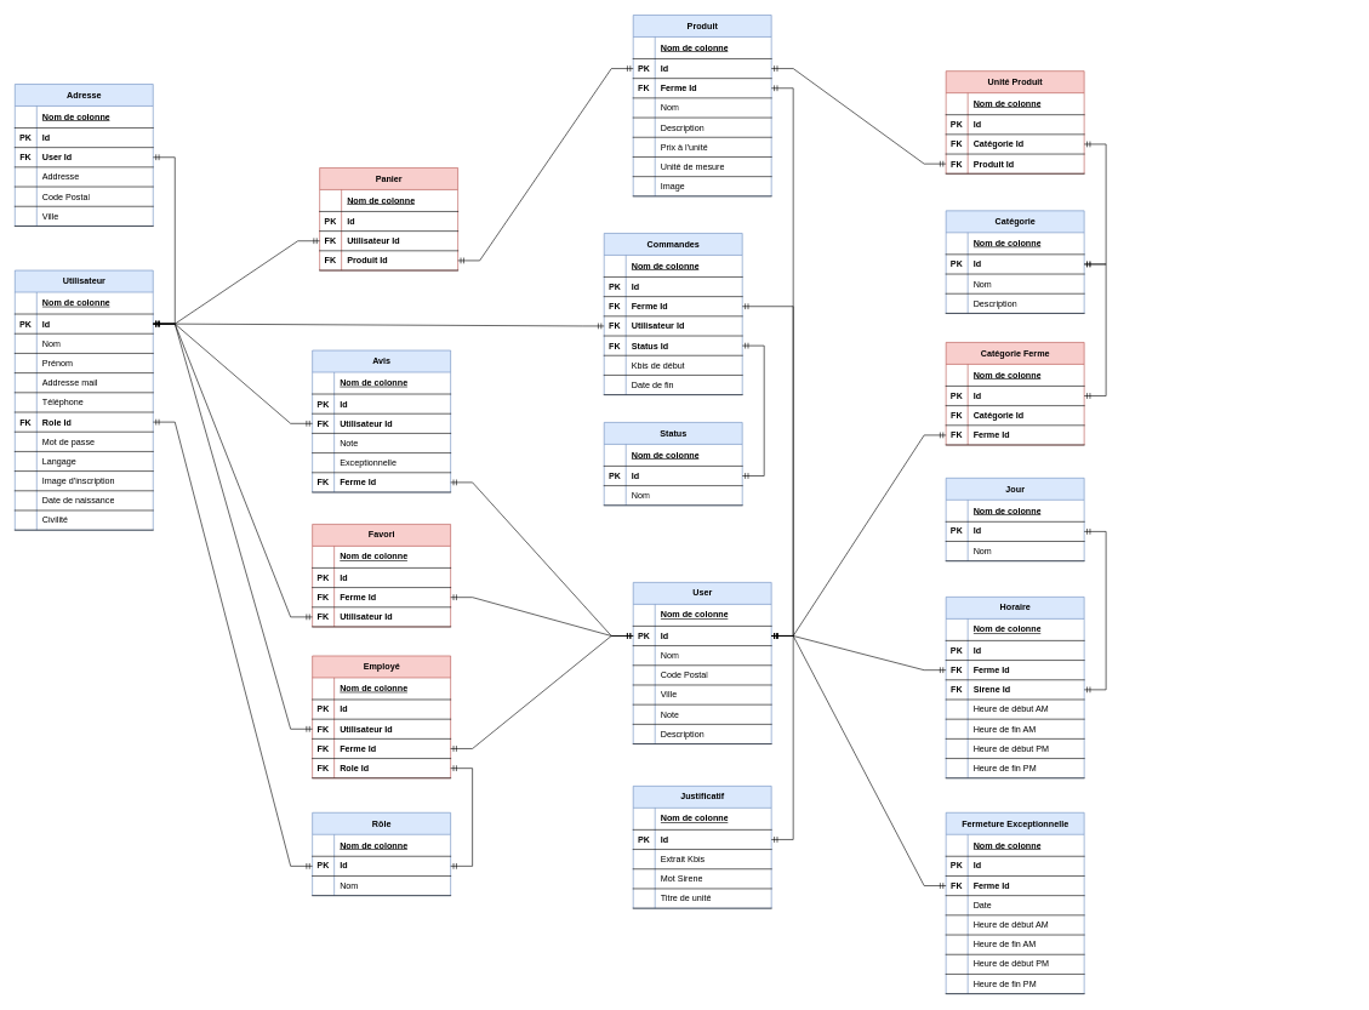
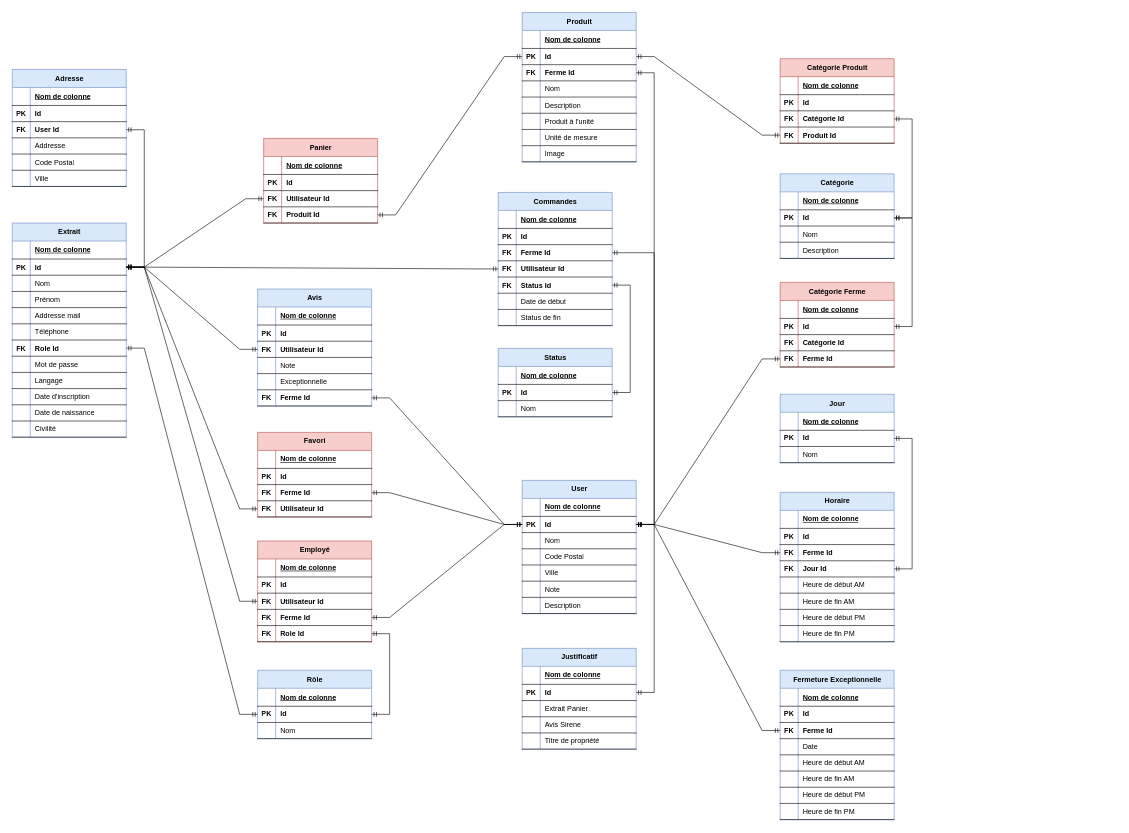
- <mxCell id="281" value="Unité Produit" style="shape=table;startSize=30;container=1;collapsible=1;childLayout=tableLayout;fixedRows=1;rowLines=0;fontStyle=1;align=center;resizeLast=1;html=1;fillColor=#f8cecc;strokeColor=#b85450;" parent="1" vertex="1"><mxGeometry x="1300" y="97" width="190" height="141" as="geometry" /></mxCell>
+ <mxCell id="281" value="Catégorie Produit" style="shape=table;startSize=30;container=1;collapsible=1;childLayout=tableLayout;fixedRows=1;rowLines=0;fontStyle=1;align=center;resizeLast=1;html=1;fillColor=#f8cecc;strokeColor=#b85450;" parent="1" vertex="1"><mxGeometry x="1300" y="97" width="190" height="141" as="geometry" /></mxCell>
- <mxCell id="67" value="Prix à l'unité" style="shape=partialRectangle;connectable=0;fillColor=none;top=0;left=0;bottom=0;right=0;align=left;spacingLeft=6;fontStyle=0;overflow=hidden;whiteSpace=wrap;html=1;" parent="65" vertex="1"><mxGeometry x="30" width="160" height="27" as="geometry"><mxRectangle width="160" height="27" as="alternateBounds" /></mxGeometry></mxCell>
+ <mxCell id="67" value="Produit à l'unité" style="shape=partialRectangle;connectable=0;fillColor=none;top=0;left=0;bottom=0;right=0;align=left;spacingLeft=6;fontStyle=0;overflow=hidden;whiteSpace=wrap;html=1;" parent="65" vertex="1"><mxGeometry x="30" width="160" height="27" as="geometry"><mxRectangle width="160" height="27" as="alternateBounds" /></mxGeometry></mxCell>
- <mxCell id="2" value="Utilisateur" style="shape=table;startSize=30;container=1;collapsible=1;childLayout=tableLayout;fixedRows=1;rowLines=0;fontStyle=1;align=center;resizeLast=1;html=1;fillColor=#dae8fc;strokeColor=#6c8ebf;" parent="1" vertex="1"><mxGeometry x="20" y="371" width="190" height="357" as="geometry" /></mxCell>
+ <mxCell id="2" value="Extrait" style="shape=table;startSize=30;container=1;collapsible=1;childLayout=tableLayout;fixedRows=1;rowLines=0;fontStyle=1;align=center;resizeLast=1;html=1;fillColor=#dae8fc;strokeColor=#6c8ebf;" parent="1" vertex="1"><mxGeometry x="20" y="371" width="190" height="357" as="geometry" /></mxCell>
- <mxCell id="159" value="Kbis de début" style="shape=partialRectangle;connectable=0;fillColor=none;top=0;left=0;bottom=0;right=0;align=left;spacingLeft=6;fontStyle=0;overflow=hidden;whiteSpace=wrap;html=1;" parent="157" vertex="1"><mxGeometry x="30" width="160" height="27" as="geometry"><mxRectangle width="160" height="27" as="alternateBounds" /></mxGeometry></mxCell>
+ <mxCell id="159" value="Date de début" style="shape=partialRectangle;connectable=0;fillColor=none;top=0;left=0;bottom=0;right=0;align=left;spacingLeft=6;fontStyle=0;overflow=hidden;whiteSpace=wrap;html=1;" parent="157" vertex="1"><mxGeometry x="30" width="160" height="27" as="geometry"><mxRectangle width="160" height="27" as="alternateBounds" /></mxGeometry></mxCell>
- <mxCell id="162" value="Date de fin" style="shape=partialRectangle;connectable=0;fillColor=none;top=0;left=0;bottom=0;right=0;align=left;spacingLeft=6;fontStyle=0;overflow=hidden;whiteSpace=wrap;html=1;" parent="160" vertex="1"><mxGeometry x="30" width="160" height="27" as="geometry"><mxRectangle width="160" height="27" as="alternateBounds" /></mxGeometry></mxCell>
+ <mxCell id="162" value="Status de fin" style="shape=partialRectangle;connectable=0;fillColor=none;top=0;left=0;bottom=0;right=0;align=left;spacingLeft=6;fontStyle=0;overflow=hidden;whiteSpace=wrap;html=1;" parent="160" vertex="1"><mxGeometry x="30" width="160" height="27" as="geometry"><mxRectangle width="160" height="27" as="alternateBounds" /></mxGeometry></mxCell>
- <mxCell id="32" value="Image d'inscription" style="shape=partialRectangle;connectable=0;fillColor=none;top=0;left=0;bottom=0;right=0;align=left;spacingLeft=6;fontStyle=0;overflow=hidden;whiteSpace=wrap;html=1;" parent="30" vertex="1"><mxGeometry x="30" width="160" height="27" as="geometry"><mxRectangle width="160" height="27" as="alternateBounds" /></mxGeometry></mxCell>
+ <mxCell id="32" value="Date d'inscription" style="shape=partialRectangle;connectable=0;fillColor=none;top=0;left=0;bottom=0;right=0;align=left;spacingLeft=6;fontStyle=0;overflow=hidden;whiteSpace=wrap;html=1;" parent="30" vertex="1"><mxGeometry x="30" width="160" height="27" as="geometry"><mxRectangle width="160" height="27" as="alternateBounds" /></mxGeometry></mxCell>
- <mxCell id="217" value="&lt;b&gt;Sirene Id&lt;/b&gt;" style="shape=partialRectangle;connectable=0;fillColor=none;top=0;left=0;bottom=0;right=0;align=left;spacingLeft=6;fontStyle=0;overflow=hidden;whiteSpace=wrap;html=1;" parent="215" vertex="1"><mxGeometry x="30" width="160" height="27" as="geometry"><mxRectangle width="160" height="27" as="alternateBounds" /></mxGeometry></mxCell>
+ <mxCell id="217" value="&lt;b&gt;Jour Id&lt;/b&gt;" style="shape=partialRectangle;connectable=0;fillColor=none;top=0;left=0;bottom=0;right=0;align=left;spacingLeft=6;fontStyle=0;overflow=hidden;whiteSpace=wrap;html=1;" parent="215" vertex="1"><mxGeometry x="30" width="160" height="27" as="geometry"><mxRectangle width="160" height="27" as="alternateBounds" /></mxGeometry></mxCell>
- <mxCell id="185" value="&lt;span style=&quot;font-weight: 400;&quot;&gt;Extrait Kbis&lt;/span&gt;" style="shape=partialRectangle;connectable=0;fillColor=none;top=0;left=0;bottom=0;right=0;align=left;spacingLeft=6;fontStyle=1;overflow=hidden;whiteSpace=wrap;html=1;" parent="183" vertex="1"><mxGeometry x="30" width="160" height="27" as="geometry"><mxRectangle width="160" height="27" as="alternateBounds" /></mxGeometry></mxCell>
+ <mxCell id="185" value="&lt;span style=&quot;font-weight: 400;&quot;&gt;Extrait Panier&lt;/span&gt;" style="shape=partialRectangle;connectable=0;fillColor=none;top=0;left=0;bottom=0;right=0;align=left;spacingLeft=6;fontStyle=1;overflow=hidden;whiteSpace=wrap;html=1;" parent="183" vertex="1"><mxGeometry x="30" width="160" height="27" as="geometry"><mxRectangle width="160" height="27" as="alternateBounds" /></mxGeometry></mxCell>
- <mxCell id="188" value="Mot Sirene" style="shape=partialRectangle;connectable=0;fillColor=none;top=0;left=0;bottom=0;right=0;align=left;spacingLeft=6;fontStyle=0;overflow=hidden;whiteSpace=wrap;html=1;" parent="186" vertex="1"><mxGeometry x="30" width="160" height="27" as="geometry"><mxRectangle width="160" height="27" as="alternateBounds" /></mxGeometry></mxCell>
+ <mxCell id="188" value="Avis Sirene" style="shape=partialRectangle;connectable=0;fillColor=none;top=0;left=0;bottom=0;right=0;align=left;spacingLeft=6;fontStyle=0;overflow=hidden;whiteSpace=wrap;html=1;" parent="186" vertex="1"><mxGeometry x="30" width="160" height="27" as="geometry"><mxRectangle width="160" height="27" as="alternateBounds" /></mxGeometry></mxCell>
- <mxCell id="191" value="Titre de unité" style="shape=partialRectangle;connectable=0;fillColor=none;top=0;left=0;bottom=0;right=0;align=left;spacingLeft=6;fontStyle=0;overflow=hidden;whiteSpace=wrap;html=1;" parent="189" vertex="1"><mxGeometry x="30" width="160" height="27" as="geometry"><mxRectangle width="160" height="27" as="alternateBounds" /></mxGeometry></mxCell>
+ <mxCell id="191" value="Titre de propriété" style="shape=partialRectangle;connectable=0;fillColor=none;top=0;left=0;bottom=0;right=0;align=left;spacingLeft=6;fontStyle=0;overflow=hidden;whiteSpace=wrap;html=1;" parent="189" vertex="1"><mxGeometry x="30" width="160" height="27" as="geometry"><mxRectangle width="160" height="27" as="alternateBounds" /></mxGeometry></mxCell>
